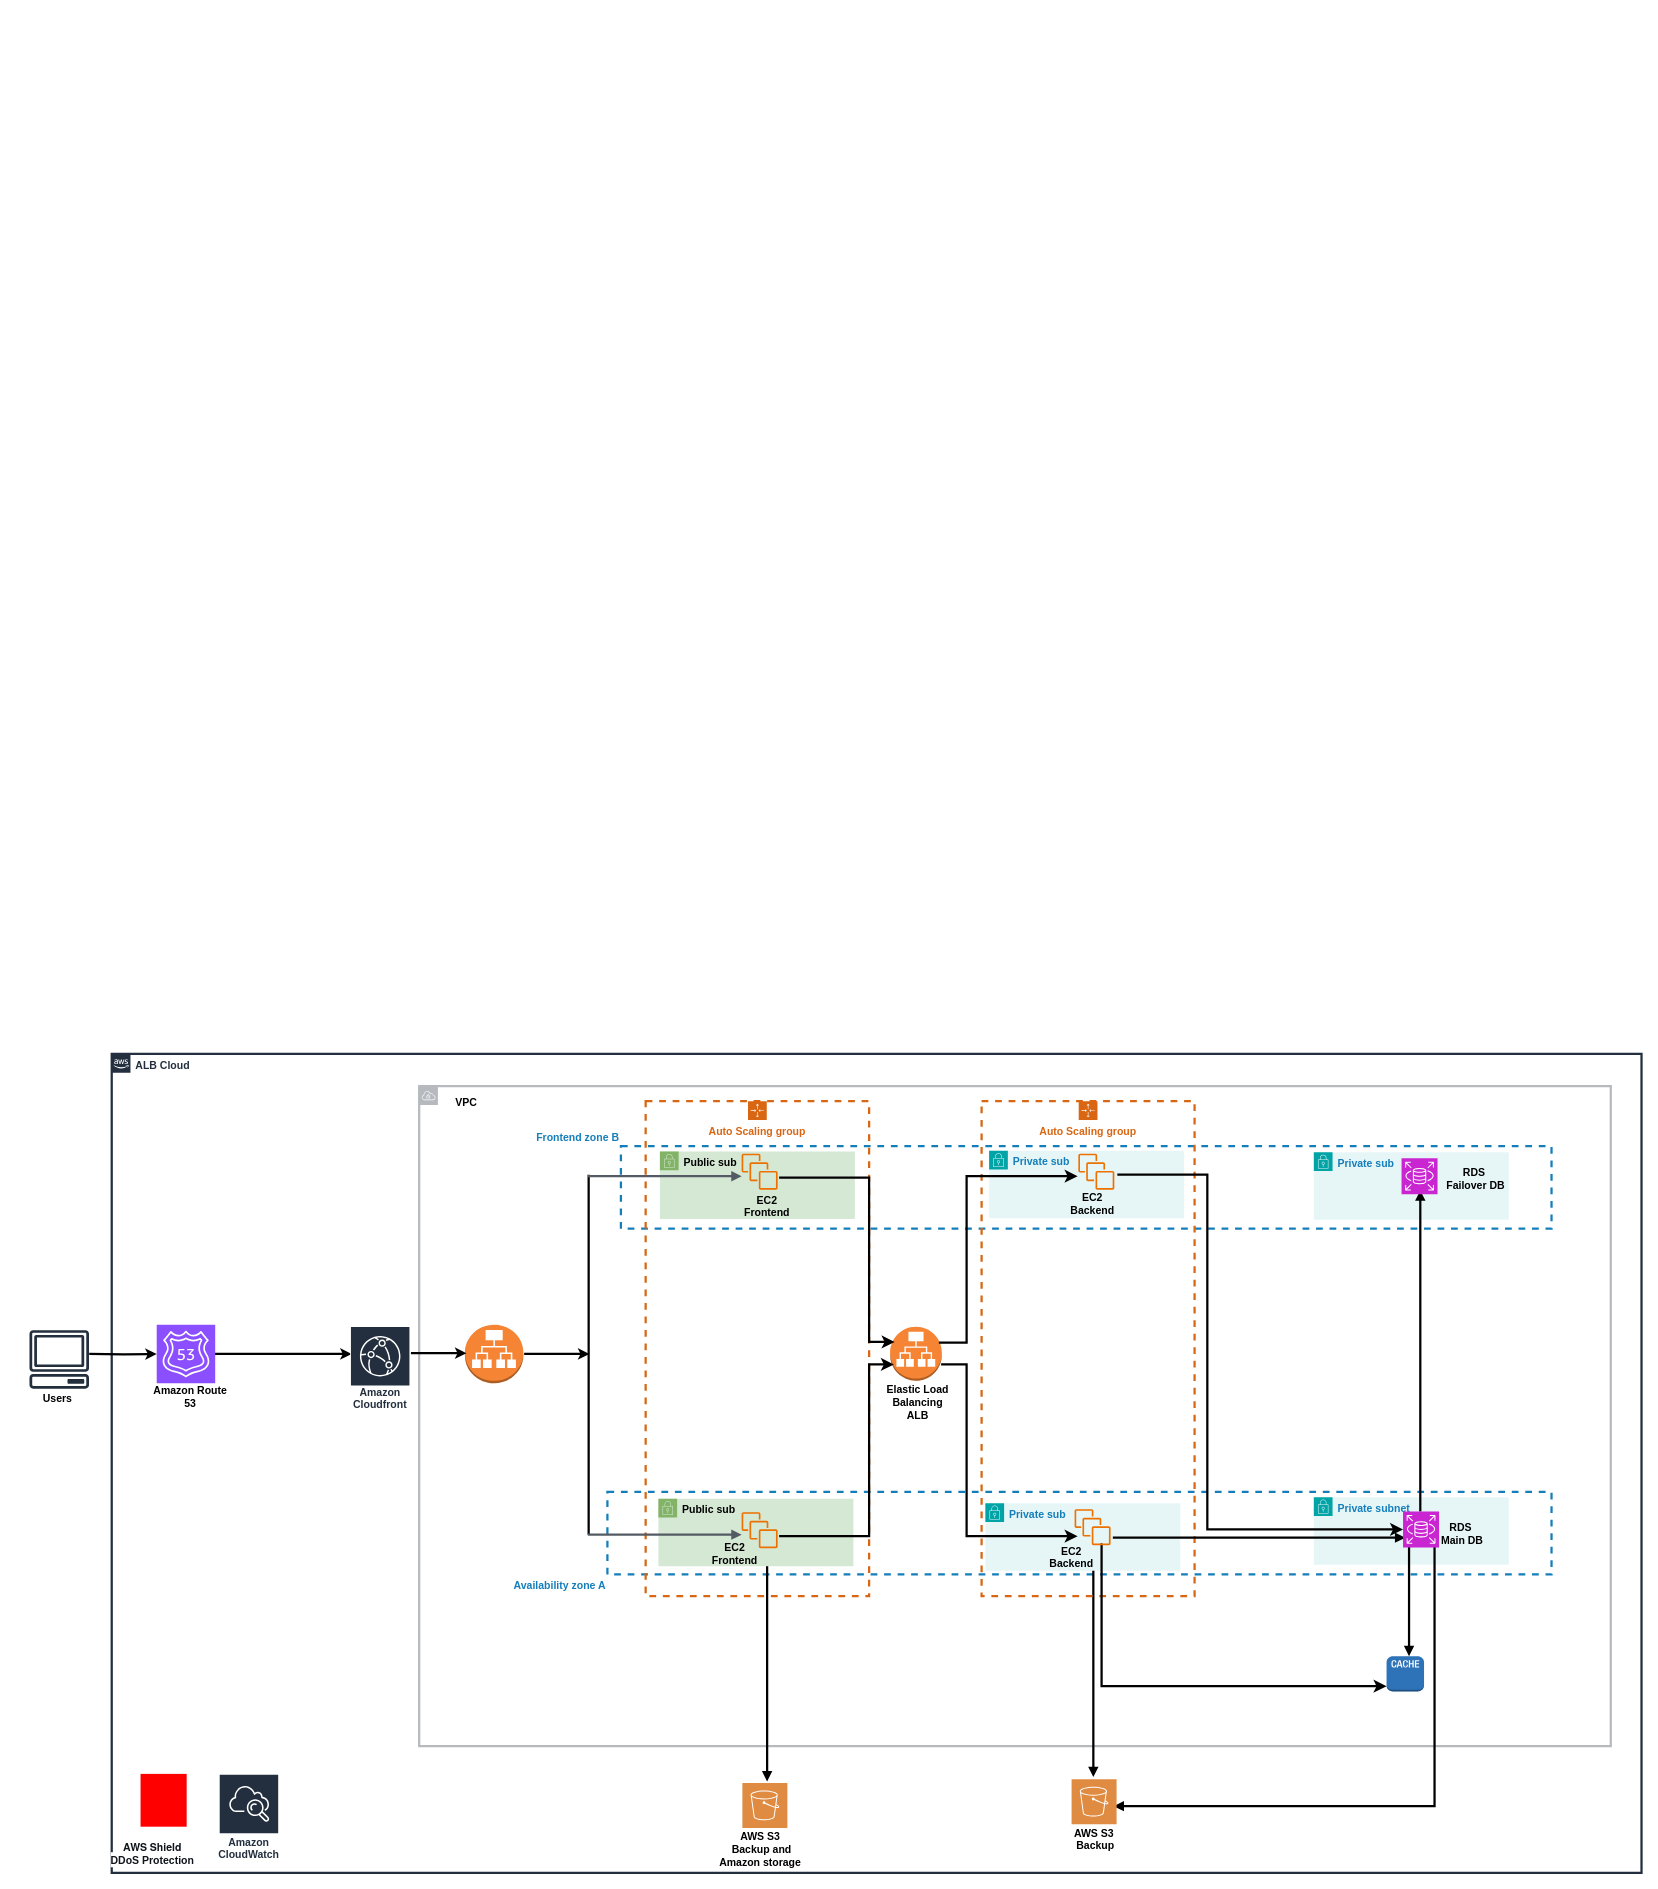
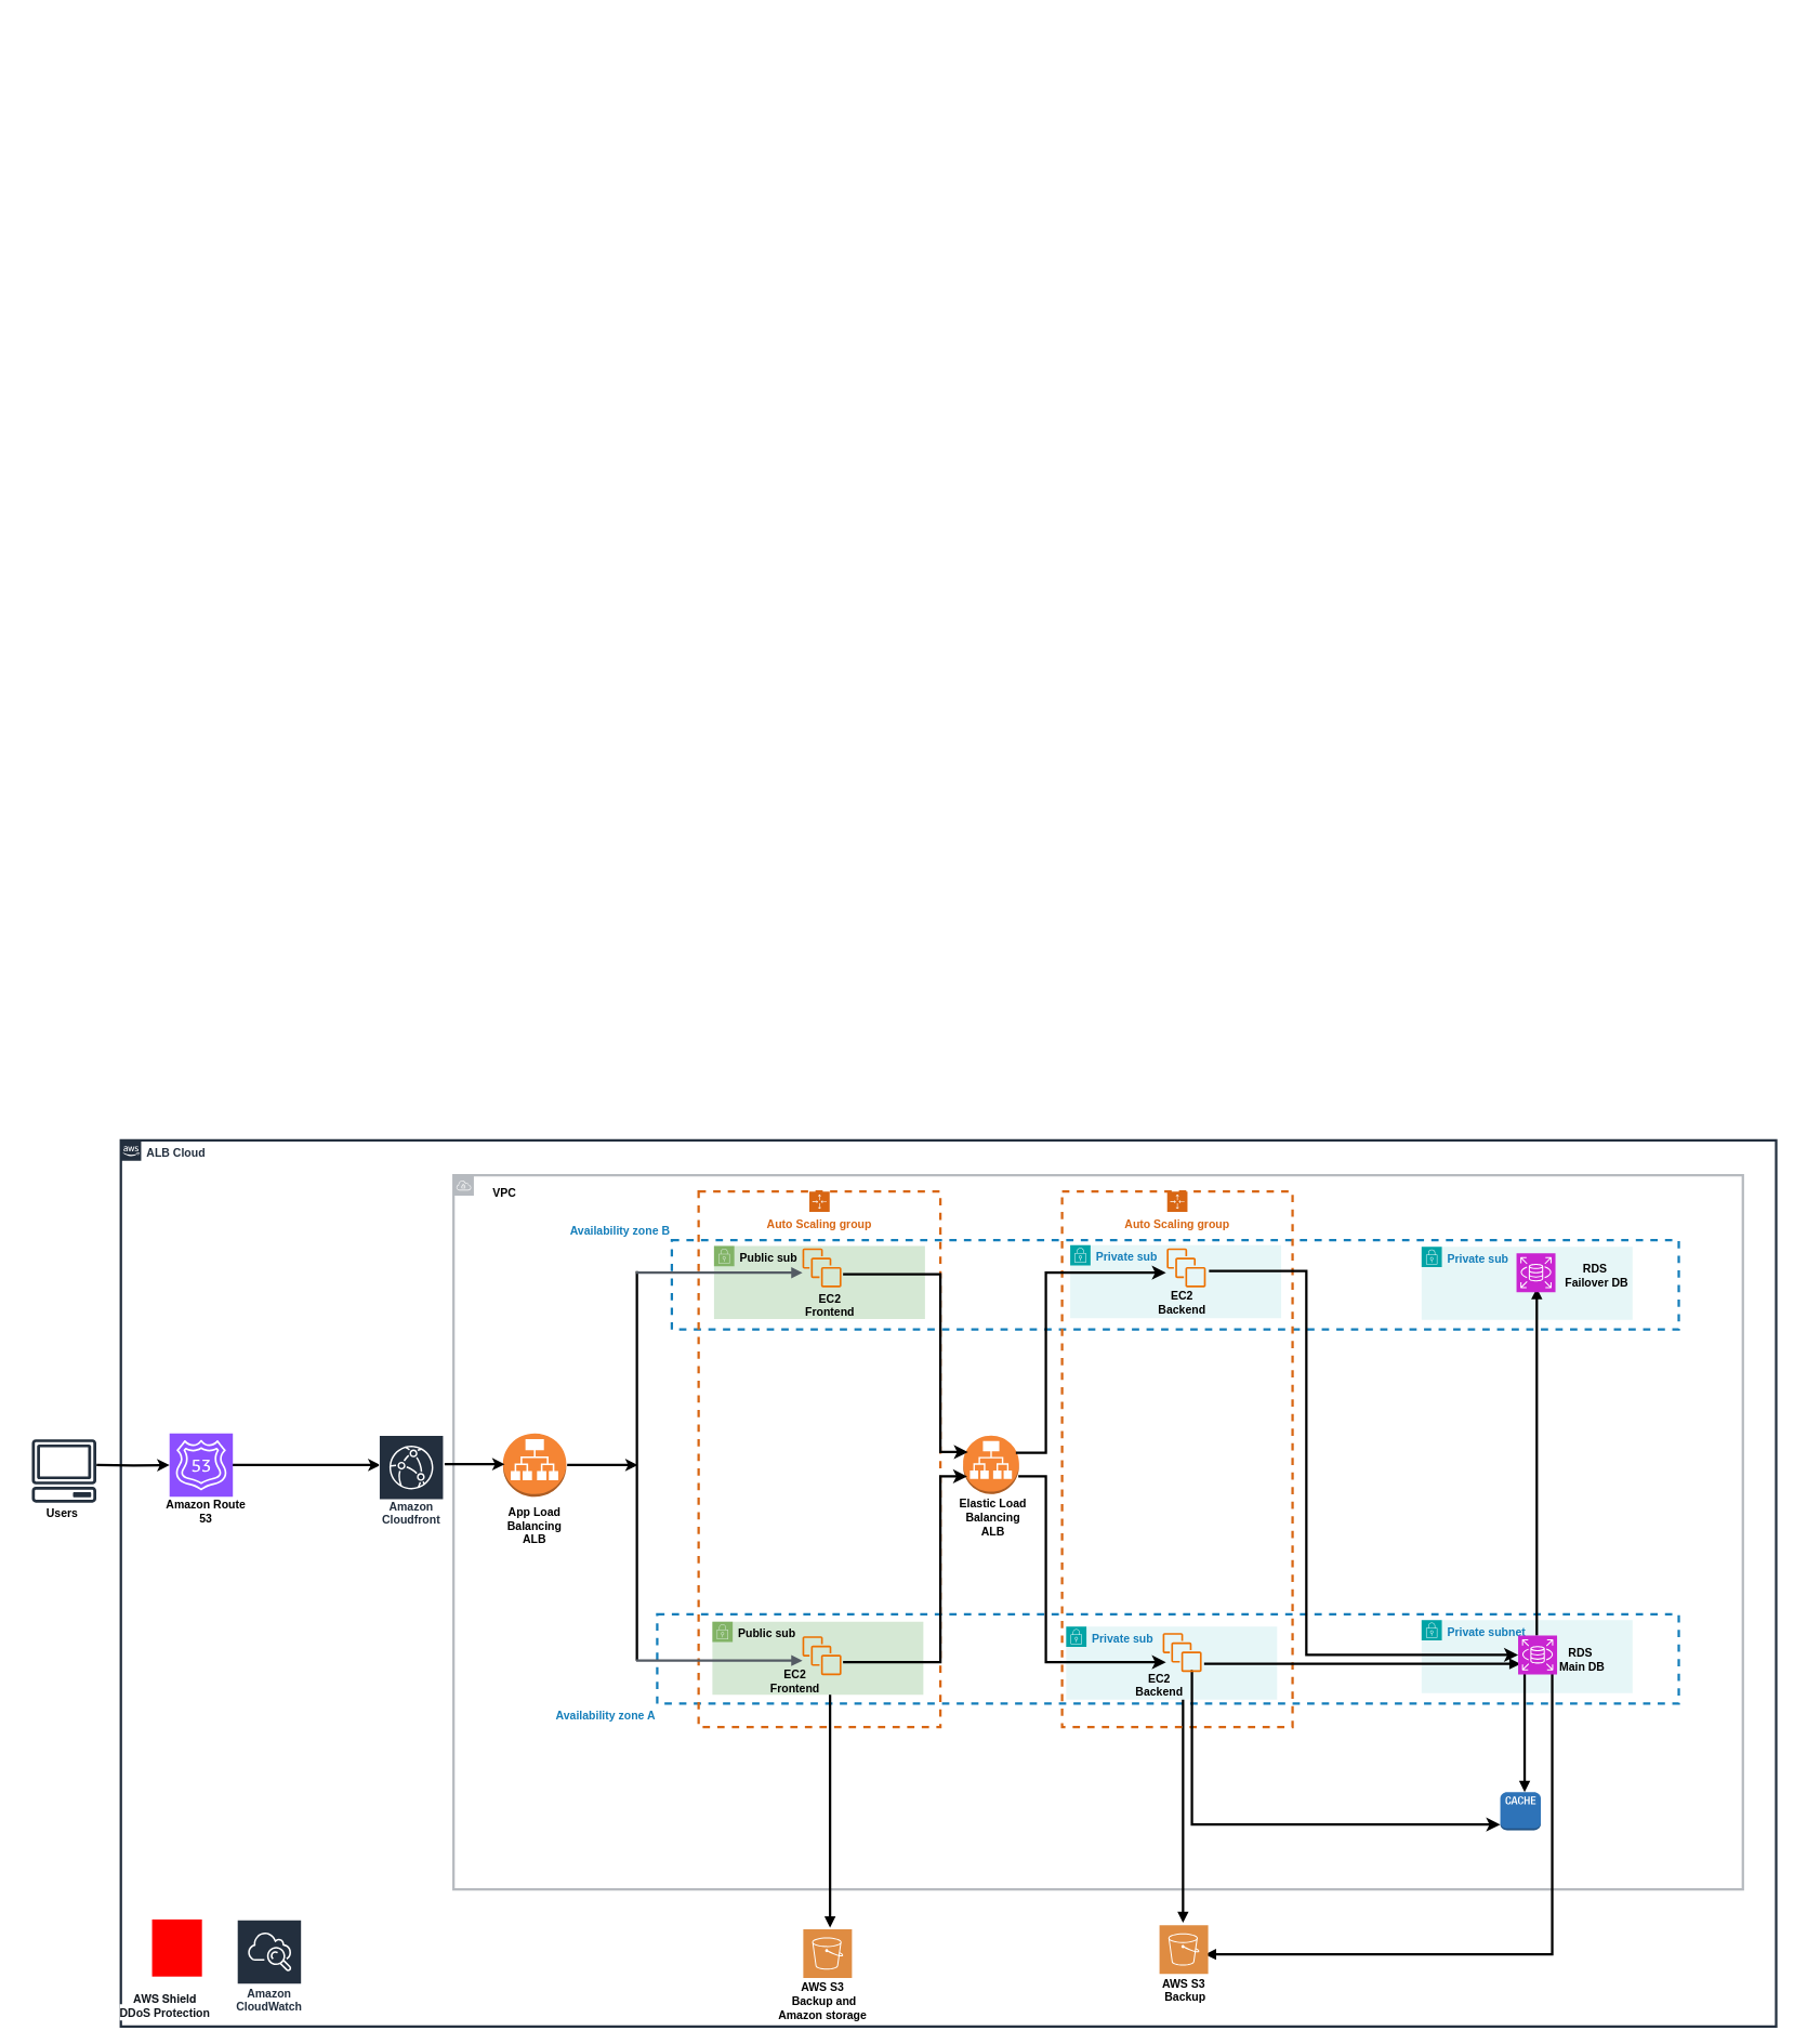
- <mxCell id="4" value="&lt;span&gt;Frontend zone&amp;nbsp;B&lt;/span&gt;" style="fillColor=none;strokeColor=#147EBA;dashed=1;verticalAlign=bottom;fontStyle=1;fontColor=#147EBA;whiteSpace=wrap;html=1;labelPosition=left;verticalLabelPosition=top;align=right;strokeWidth=3;fontSize=14;" parent="1" vertex="1"><mxGeometry x="827" y="143" width="1241" height="110" as="geometry" /></mxCell>
+ <mxCell id="4" value="&lt;span&gt;Availability zone&amp;nbsp;B&lt;/span&gt;" style="fillColor=none;strokeColor=#147EBA;dashed=1;verticalAlign=bottom;fontStyle=1;fontColor=#147EBA;whiteSpace=wrap;html=1;labelPosition=left;verticalLabelPosition=top;align=right;strokeWidth=3;fontSize=14;" parent="1" vertex="1"><mxGeometry x="827" y="143" width="1241" height="110" as="geometry" /></mxCell>
+ <mxCell id="16" value="&lt;span&gt;App Load Balancing&lt;/span&gt;&lt;div&gt;&lt;span&gt;ALB&lt;/span&gt;&lt;/div&gt;" style="text;html=1;align=center;verticalAlign=middle;whiteSpace=wrap;rounded=0;fontStyle=1;strokeWidth=3;fontSize=14;" parent="6" vertex="1"><mxGeometry x="465" y="460" width="90" height="30" as="geometry" /></mxCell>
